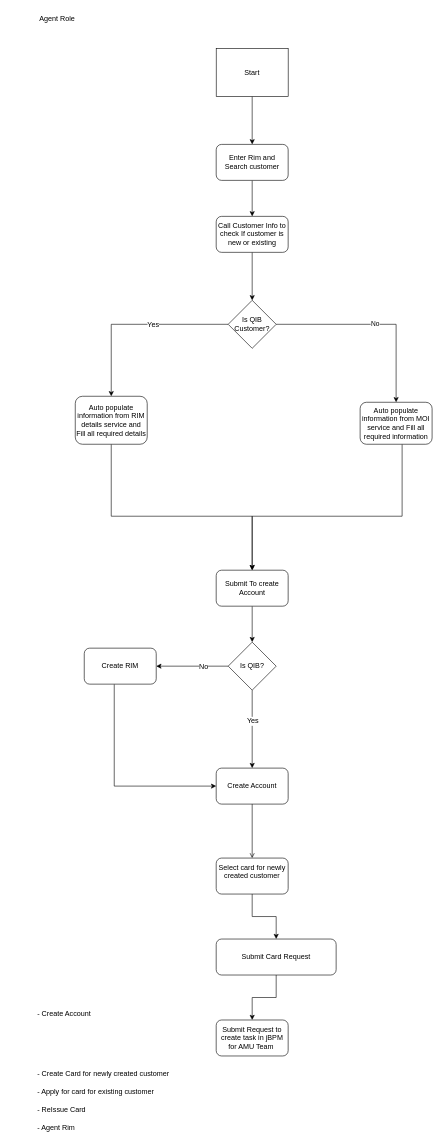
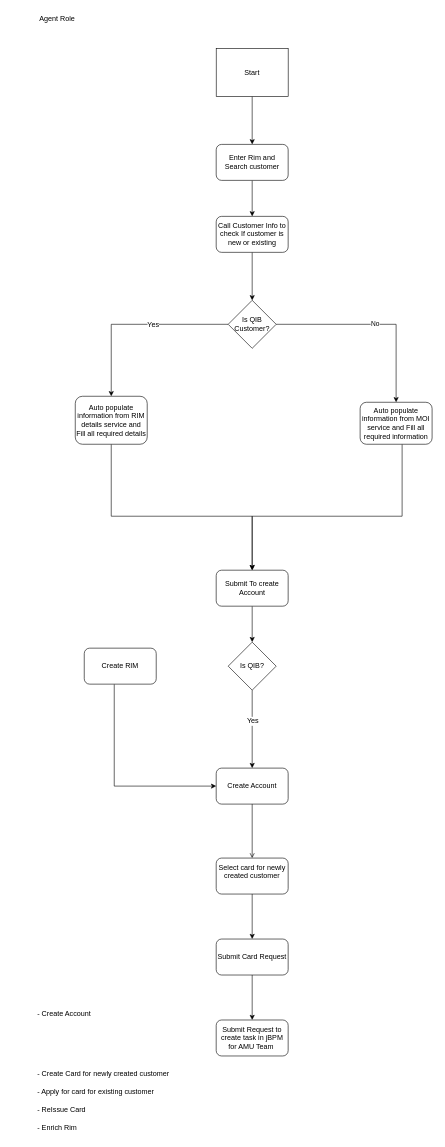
- <mxCell id="19" value="" style="edgeStyle=orthogonalEdgeStyle;rounded=0;orthogonalLoop=1;jettySize=auto;html=1;" parent="1" source="23" target="25" edge="1"><mxGeometry relative="1" as="geometry"><mxPoint x="300" y="1110" as="targetPoint" /></mxGeometry></mxCell>
- <mxCell id="20" value="No&lt;br&gt;" style="text;html=1;resizable=0;points=[];align=center;verticalAlign=middle;labelBackgroundColor=#ffffff;" parent="19" vertex="1" connectable="0"><mxGeometry x="-0.3" y="1" relative="1" as="geometry"><mxPoint as="offset" /></mxGeometry></mxCell>
- <mxCell id="31" value="Submit Card Request" style="rounded=1;whiteSpace=wrap;html=1;" vertex="1" parent="1"><mxGeometry x="360" y="1565" width="200" height="60" as="geometry" /></mxCell>
+ <mxCell id="31" value="Submit Card Request" style="rounded=1;whiteSpace=wrap;html=1;" vertex="1" parent="1"><mxGeometry x="360" y="1565" width="120" height="60" as="geometry" /></mxCell>
- <mxCell id="36" value="- Agent Rim" style="text;html=1;strokeColor=none;fillColor=none;align=left;verticalAlign=middle;whiteSpace=wrap;rounded=0;" parent="1" vertex="1"><mxGeometry x="60" y="1870" width="240" height="20" as="geometry" /></mxCell>
+ <mxCell id="36" value="- Enrich Rim" style="text;html=1;strokeColor=none;fillColor=none;align=left;verticalAlign=middle;whiteSpace=wrap;rounded=0;" parent="1" vertex="1"><mxGeometry x="60" y="1870" width="240" height="20" as="geometry" /></mxCell>
